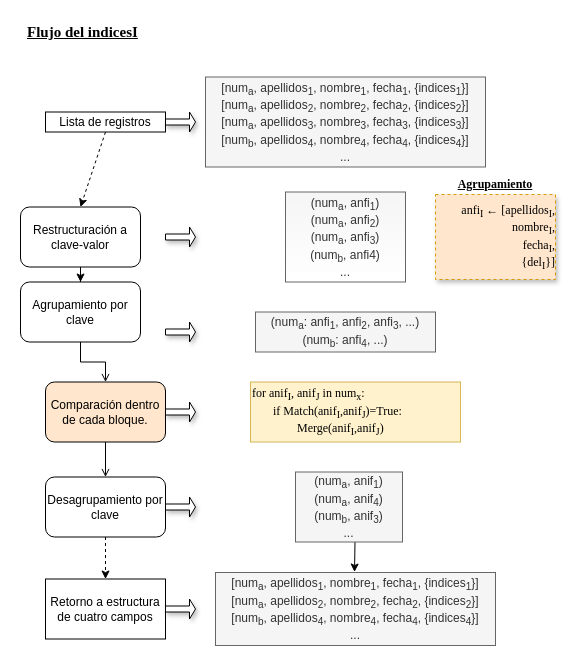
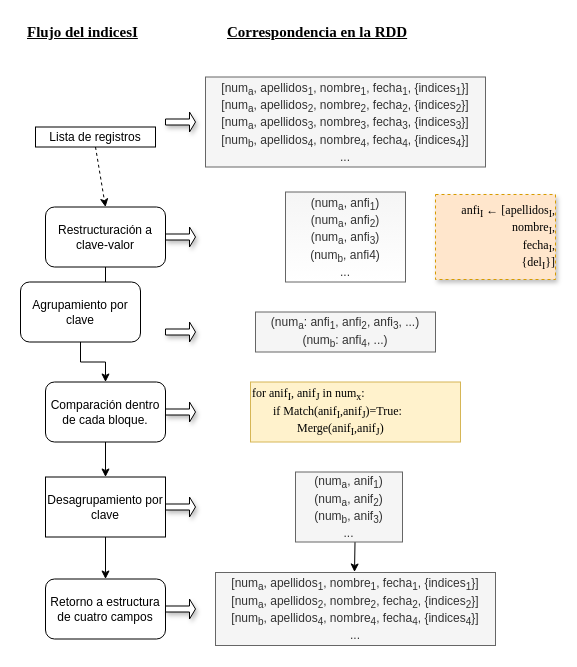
+ <mxCell id="29" value="&lt;font style=&quot;font-size: 15px&quot;&gt;&lt;u&gt;&lt;b&gt;Correspondencia en la RDD&lt;br&gt;&lt;/b&gt;&lt;/u&gt;&lt;/font&gt;" style="text;html=1;resizable=0;points=[];autosize=1;align=left;verticalAlign=top;spacingTop=-4;fontFamily=Verdana;" vertex="1" parent="1"><mxGeometry x="225" y="20" width="250" height="20" as="geometry" /></mxCell>
- <mxCell id="12" value="Lista de registros" style="text;html=1;strokeColor=#000000;fillColor=none;align=center;verticalAlign=middle;whiteSpace=wrap;rounded=0;" vertex="1" parent="1"><mxGeometry x="45" y="111.5" width="120" height="20" as="geometry" /></mxCell>
+ <mxCell id="12" value="Lista de registros" style="text;html=1;strokeColor=#000000;fillColor=none;align=center;verticalAlign=middle;whiteSpace=wrap;rounded=0;" vertex="1" parent="1"><mxGeometry x="35" y="126.5" width="120" height="20" as="geometry" /></mxCell>
- <mxCell id="27" value="&lt;u&gt;&lt;b&gt;Agrupamiento&lt;/b&gt;&lt;/u&gt;" style="text;html=1;strokeColor=none;fillColor=none;align=center;verticalAlign=middle;whiteSpace=wrap;rounded=0;shadow=1;glass=0;comic=0;fontFamily=Verdana;" vertex="1" parent="1"><mxGeometry x="475" y="174" width="40" height="20" as="geometry" /></mxCell>
- <mxCell id="3" value="&lt;div&gt;Restructuración a &lt;br&gt;&lt;/div&gt;&lt;div&gt;clave-valor&lt;/div&gt;" style="rounded=1;whiteSpace=wrap;html=1;" vertex="1" parent="1"><mxGeometry x="20" y="206.5" width="120" height="60" as="geometry" /></mxCell>
+ <mxCell id="3" value="&lt;div&gt;Restructuración a &lt;br&gt;&lt;/div&gt;&lt;div&gt;clave-valor&lt;/div&gt;" style="rounded=1;whiteSpace=wrap;html=1;" vertex="1" parent="1"><mxGeometry x="45" y="206.5" width="120" height="60" as="geometry" /></mxCell>
- <mxCell id="5" value="" style="edgeStyle=orthogonalEdgeStyle;rounded=0;orthogonalLoop=1;jettySize=auto;html=1;fontFamily=Verdana;endArrow=open;" edge="1" parent="1" source="6" target="8"><mxGeometry relative="1" as="geometry" /></mxCell>
+ <mxCell id="5" value="" style="edgeStyle=orthogonalEdgeStyle;rounded=0;orthogonalLoop=1;jettySize=auto;html=1;fontFamily=Verdana;" edge="1" parent="1" source="6" target="8"><mxGeometry relative="1" as="geometry" /></mxCell>
- <mxCell id="8" value="&lt;div&gt;Comparación dentro de cada bloque.&lt;/div&gt;" style="rounded=1;whiteSpace=wrap;html=1;fillColor=#ffe6cc;" vertex="1" parent="1"><mxGeometry x="45" y="381.5" width="120" height="60" as="geometry" /></mxCell>
+ <mxCell id="8" value="&lt;div&gt;Comparación dentro de cada bloque.&lt;/div&gt;" style="rounded=1;whiteSpace=wrap;html=1;" vertex="1" parent="1"><mxGeometry x="45" y="381.5" width="120" height="60" as="geometry" /></mxCell>
- <mxCell id="7" value="" style="edgeStyle=orthogonalEdgeStyle;rounded=0;orthogonalLoop=1;jettySize=auto;html=1;fontFamily=Verdana;endArrow=open;" edge="1" parent="1" source="8" target="10"><mxGeometry relative="1" as="geometry" /></mxCell>
+ <mxCell id="7" value="" style="edgeStyle=orthogonalEdgeStyle;rounded=0;orthogonalLoop=1;jettySize=auto;html=1;fontFamily=Verdana;" edge="1" parent="1" source="8" target="10"><mxGeometry relative="1" as="geometry" /></mxCell>
- <mxCell id="10" value="&lt;div&gt;Desagrupamiento por clave&lt;/div&gt;" style="rounded=1;whiteSpace=wrap;html=1;" vertex="1" parent="1"><mxGeometry x="45" y="476.5" width="120" height="60" as="geometry" /></mxCell>
+ <mxCell id="10" value="&lt;div&gt;Desagrupamiento por clave&lt;/div&gt;" style="whiteSpace=wrap;html=1;rounded=0;" vertex="1" parent="1"><mxGeometry x="45" y="476.5" width="120" height="60" as="geometry" /></mxCell>
- <mxCell id="17" value="&lt;div&gt;(num&lt;sub&gt;a&lt;/sub&gt;, anif&lt;sub&gt;1&lt;/sub&gt;)&lt;/div&gt;&lt;div&gt;(num&lt;sub&gt;a&lt;/sub&gt;, anif&lt;sub&gt;4&lt;/sub&gt;)&lt;/div&gt;&lt;div&gt;(num&lt;sub&gt;b&lt;/sub&gt;, anif&lt;sub&gt;3&lt;/sub&gt;)&lt;/div&gt;&lt;div&gt;...&lt;br&gt;&lt;/div&gt;" style="rounded=0;whiteSpace=wrap;html=1;fillColor=#f5f5f5;strokeColor=#666666;fontColor=#333333;" vertex="1" parent="1"><mxGeometry x="295" y="471.5" width="107" height="70" as="geometry" /></mxCell>
+ <mxCell id="17" value="&lt;div&gt;(num&lt;sub&gt;a&lt;/sub&gt;, anif&lt;sub&gt;1&lt;/sub&gt;)&lt;/div&gt;&lt;div&gt;(num&lt;sub&gt;a&lt;/sub&gt;, anif&lt;sub&gt;2&lt;/sub&gt;)&lt;/div&gt;&lt;div&gt;(num&lt;sub&gt;b&lt;/sub&gt;, anif&lt;sub&gt;3&lt;/sub&gt;)&lt;/div&gt;&lt;div&gt;...&lt;br&gt;&lt;/div&gt;" style="rounded=0;whiteSpace=wrap;html=1;fillColor=#f5f5f5;strokeColor=#666666;fontColor=#333333;" vertex="1" parent="1"><mxGeometry x="295" y="471.5" width="107" height="70" as="geometry" /></mxCell>
- <mxCell id="9" value="" style="edgeStyle=orthogonalEdgeStyle;rounded=0;orthogonalLoop=1;jettySize=auto;html=1;fontFamily=Verdana;dashed=1;" edge="1" parent="1" source="10" target="11"><mxGeometry relative="1" as="geometry" /></mxCell>
+ <mxCell id="9" value="" style="edgeStyle=orthogonalEdgeStyle;rounded=0;orthogonalLoop=1;jettySize=auto;html=1;fontFamily=Verdana;" edge="1" parent="1" source="10" target="11"><mxGeometry relative="1" as="geometry" /></mxCell>
- <mxCell id="11" value="Retorno a estructura de cuatro campos" style="whiteSpace=wrap;html=1;rounded=0;" vertex="1" parent="1"><mxGeometry x="45" y="578.5" width="120" height="60" as="geometry" /></mxCell>
+ <mxCell id="11" value="Retorno a estructura de cuatro campos" style="rounded=1;whiteSpace=wrap;html=1;" vertex="1" parent="1"><mxGeometry x="45" y="578.5" width="120" height="60" as="geometry" /></mxCell>
